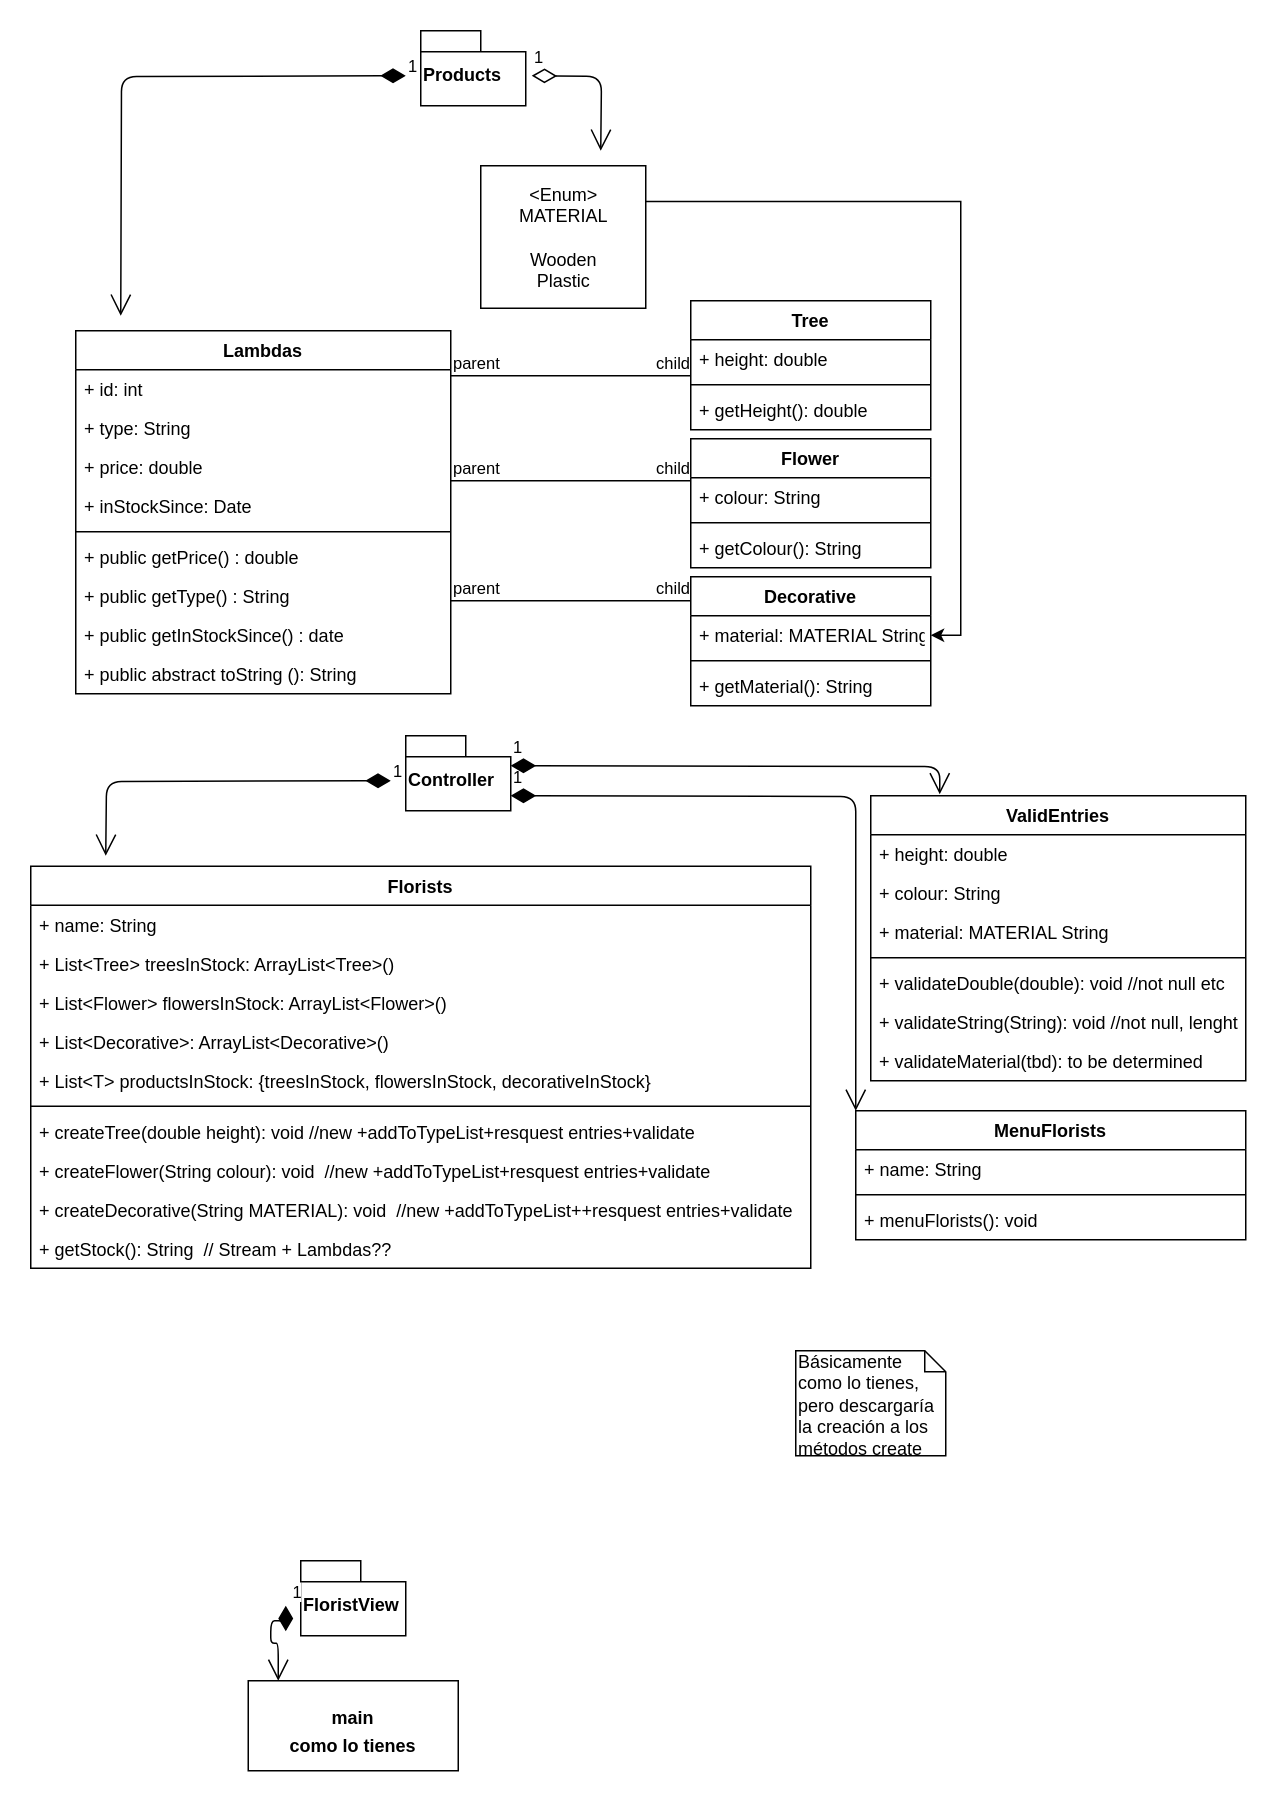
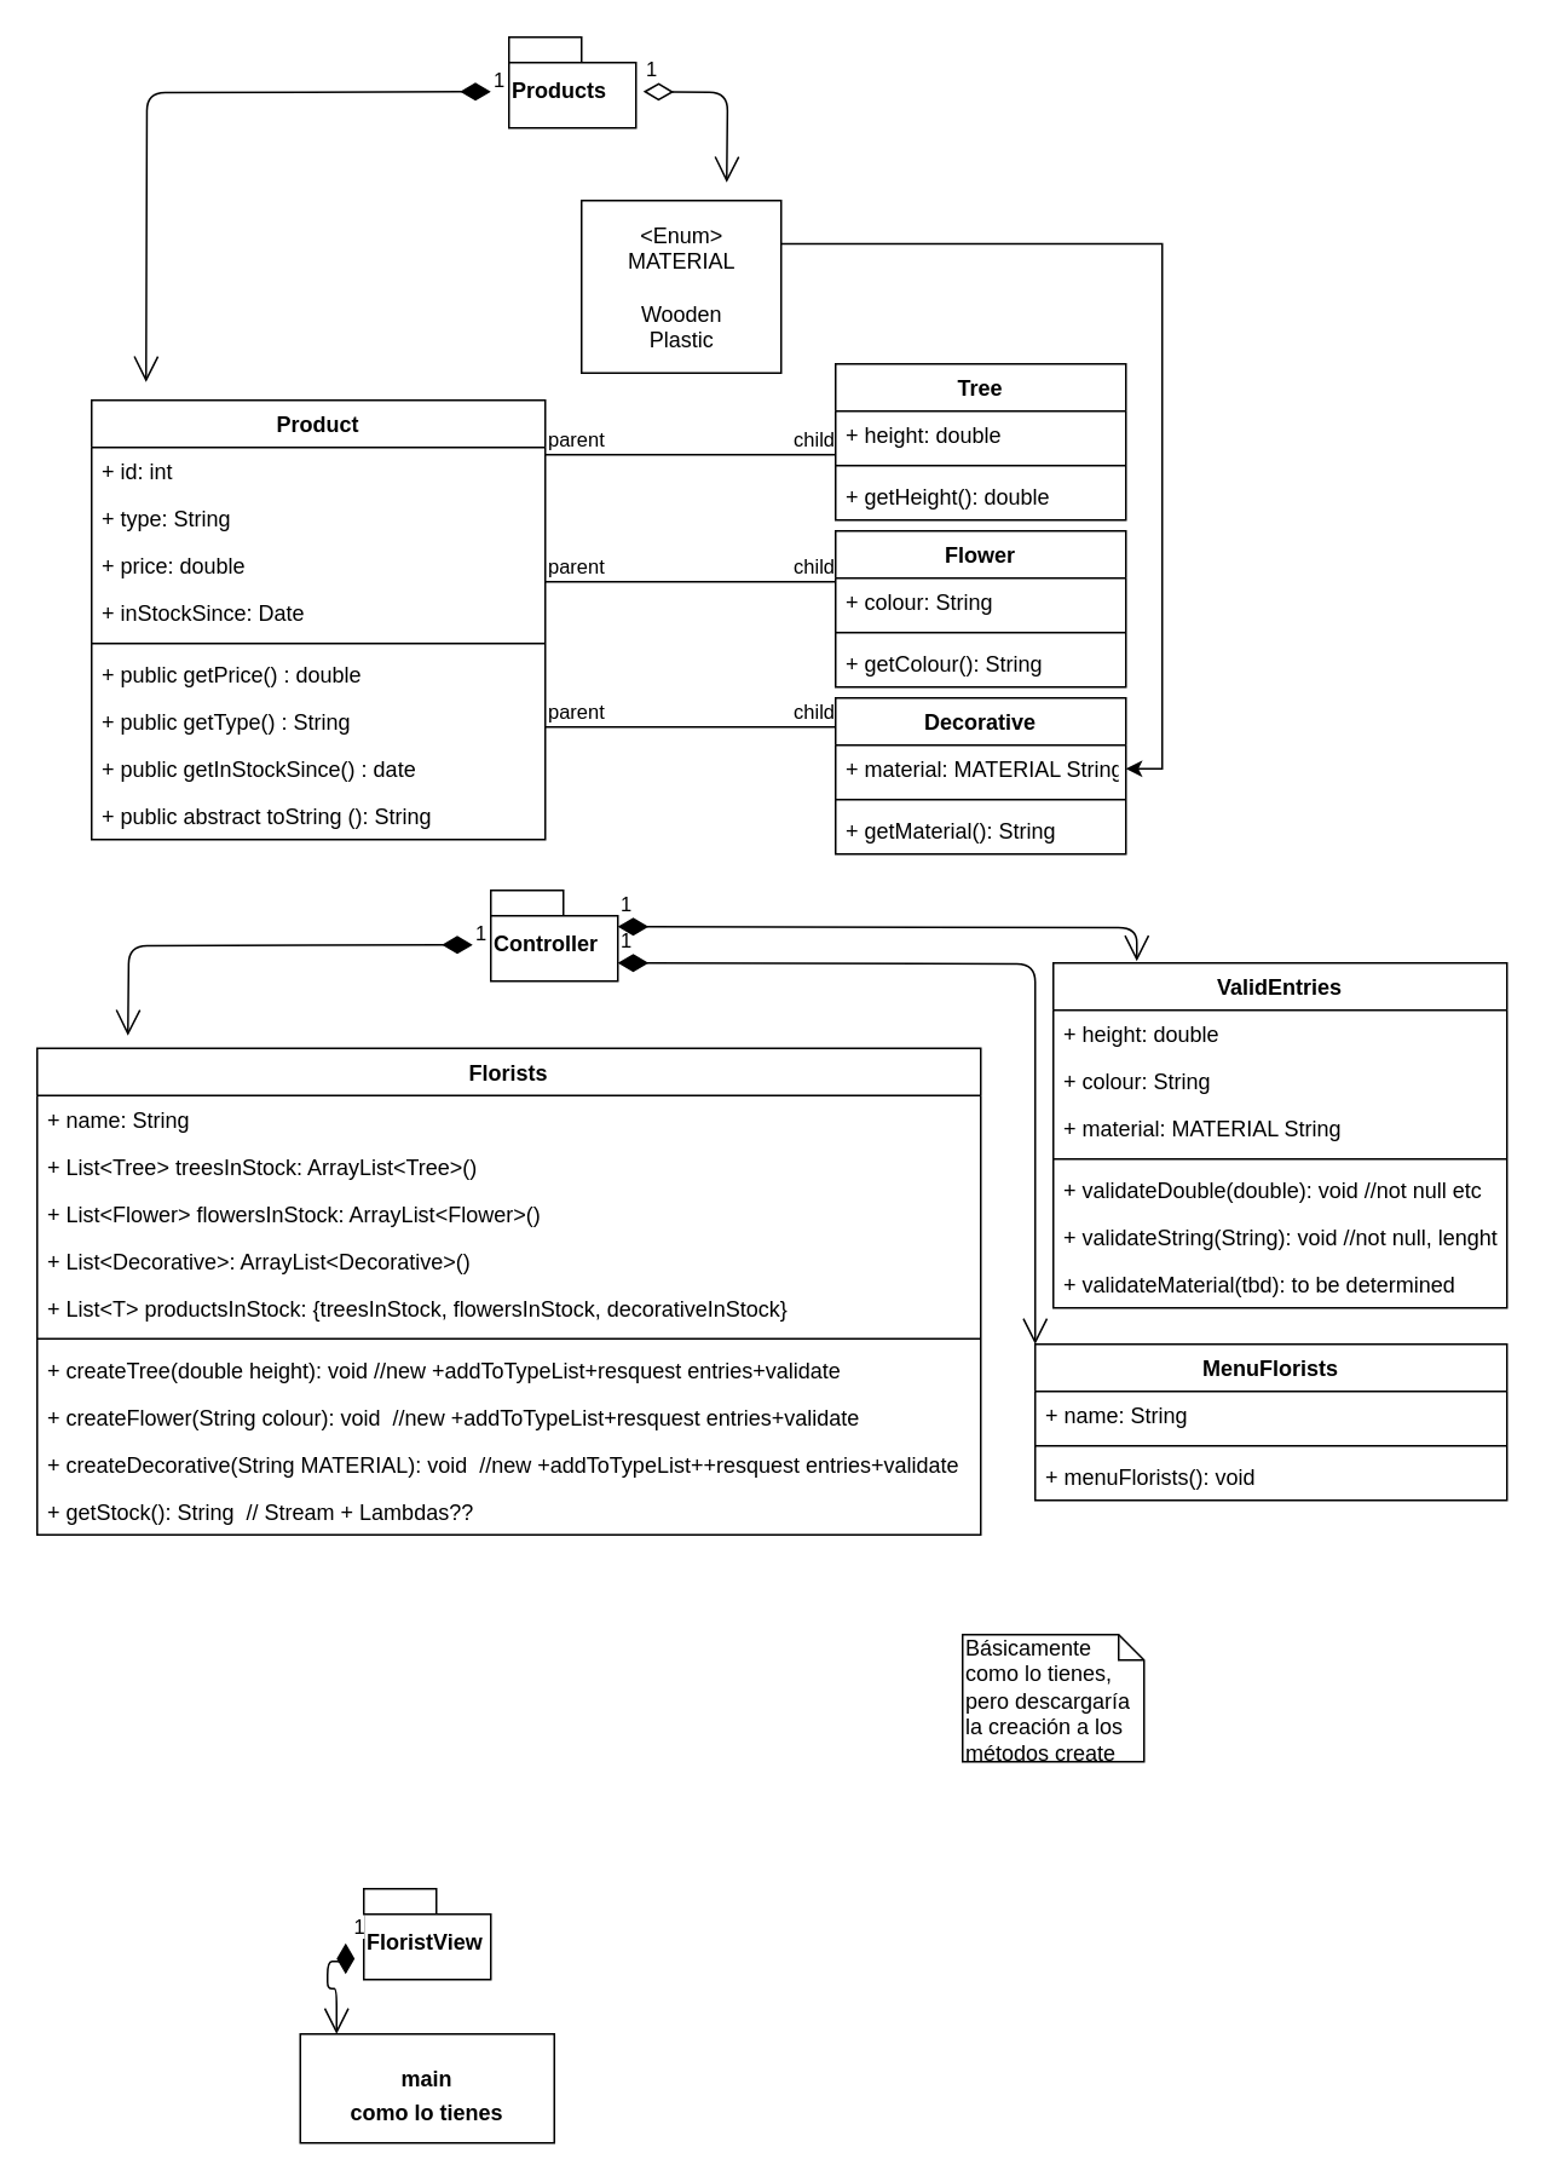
- <mxCell id="3" value="Lambdas" style="swimlane;fontStyle=1;align=center;verticalAlign=top;childLayout=stackLayout;horizontal=1;startSize=26;horizontalStack=0;resizeParent=1;resizeParentMax=0;resizeLast=0;collapsible=1;marginBottom=0;" parent="1" vertex="1"><mxGeometry x="50" y="220" width="250" height="242" as="geometry" /></mxCell>
+ <mxCell id="3" value="Product" style="swimlane;fontStyle=1;align=center;verticalAlign=top;childLayout=stackLayout;horizontal=1;startSize=26;horizontalStack=0;resizeParent=1;resizeParentMax=0;resizeLast=0;collapsible=1;marginBottom=0;" parent="1" vertex="1"><mxGeometry x="50" y="220" width="250" height="242" as="geometry" /></mxCell>
